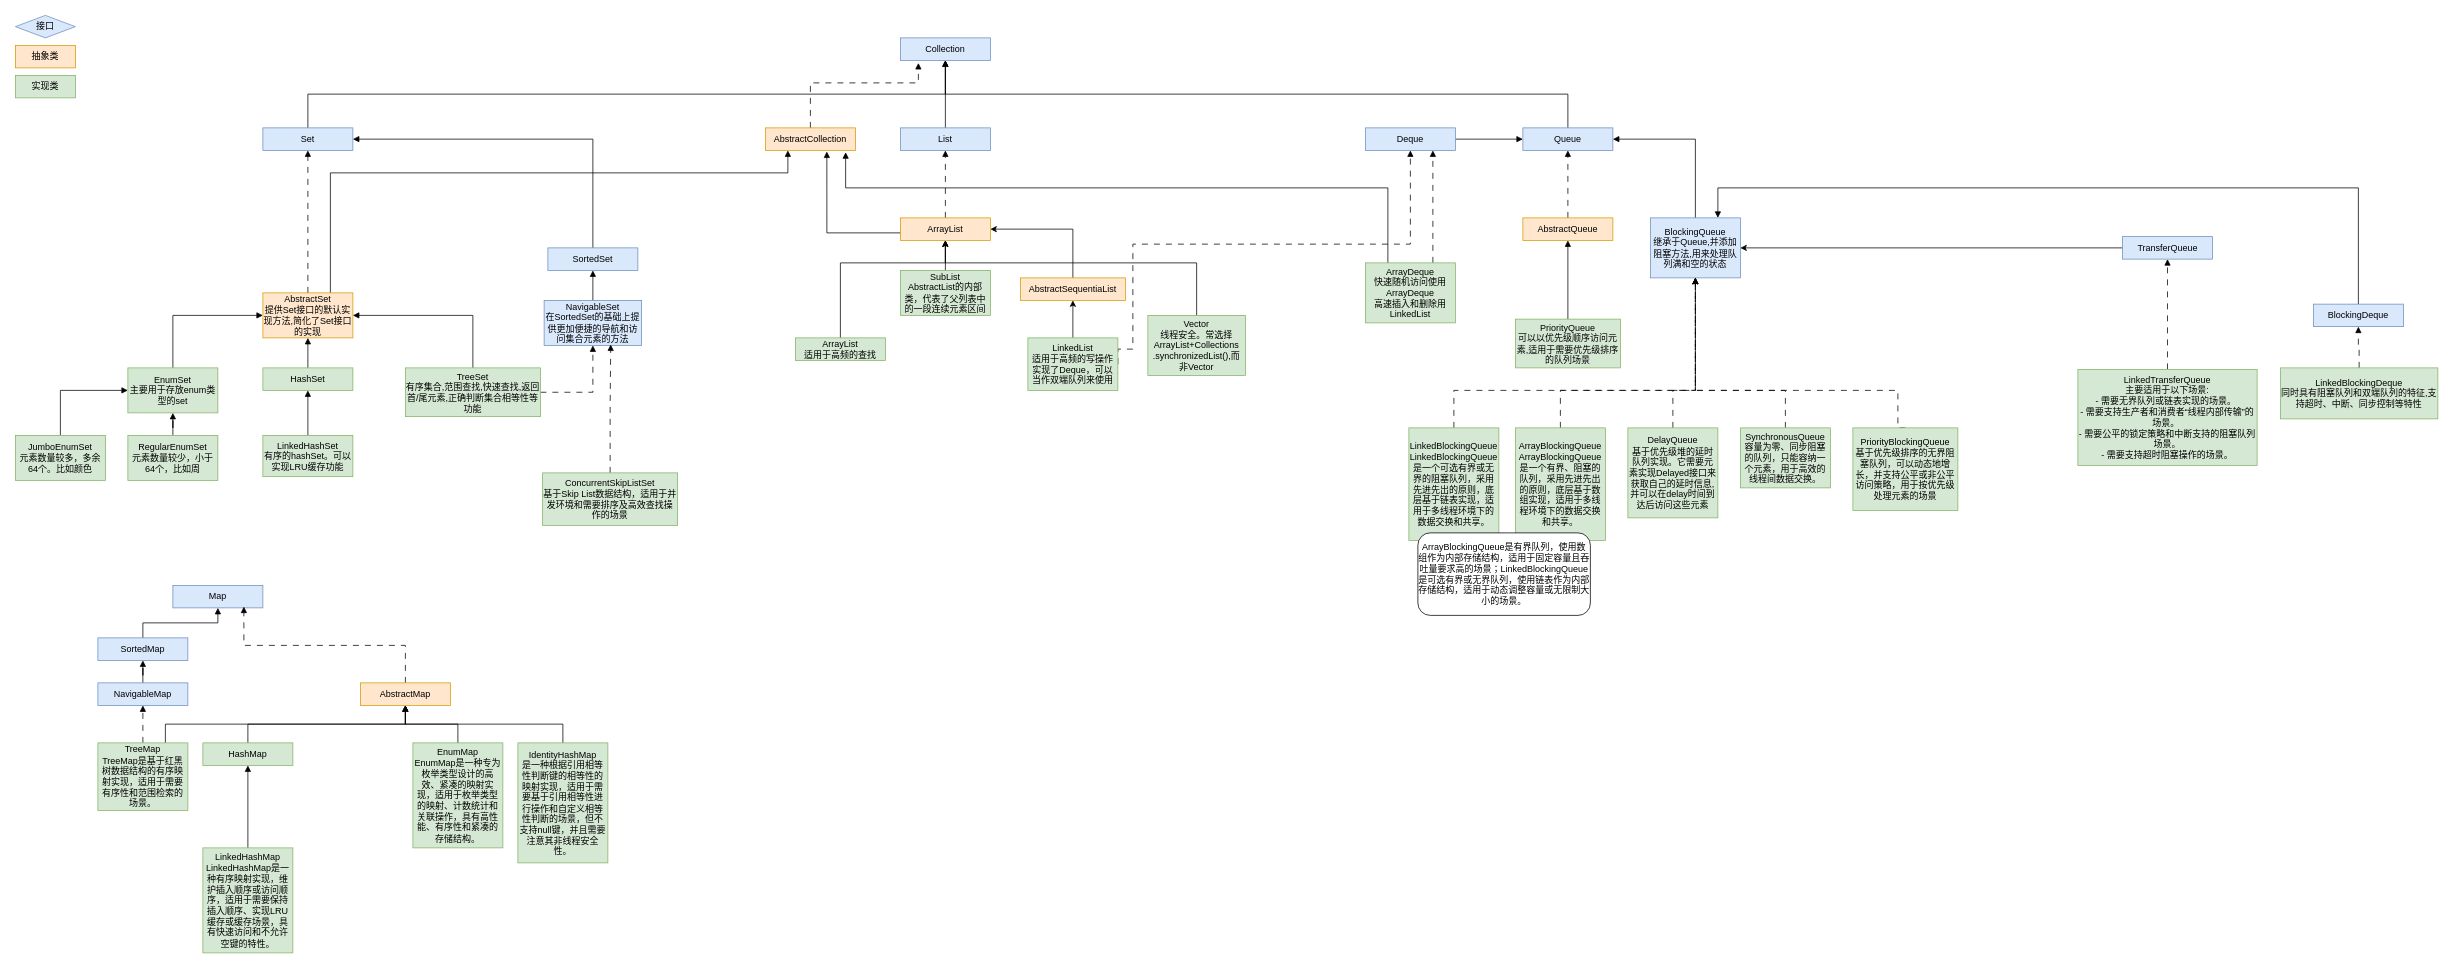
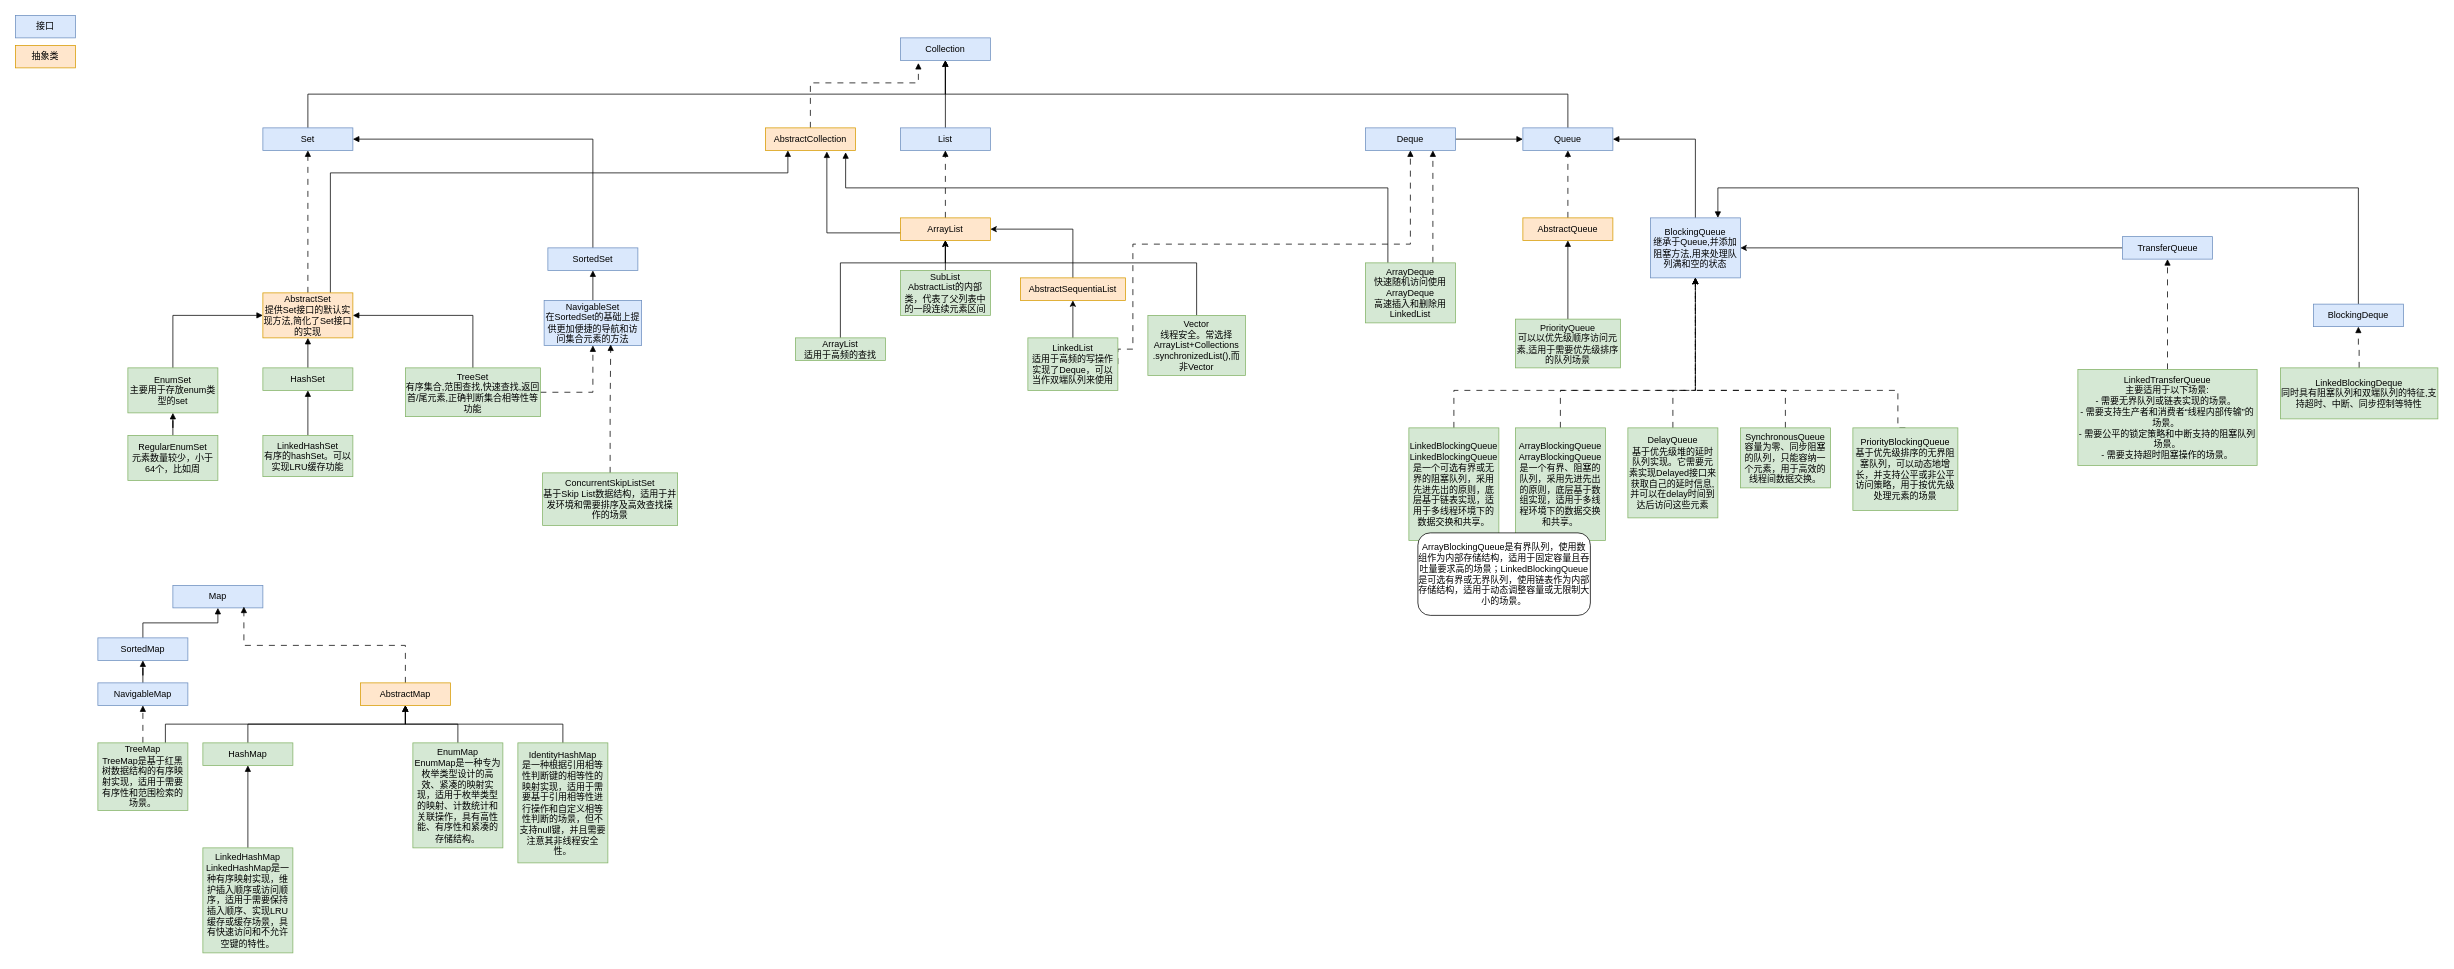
- <mxCell id="77" value="接口" style="rhombus;whiteSpace=wrap;html=1;fillColor=#dae8fc;strokeColor=#6c8ebf;" vertex="1" parent="1"><mxGeometry x="20" y="20" width="80" height="30" as="geometry" /></mxCell>
+ <mxCell id="77" value="接口" style="rounded=0;whiteSpace=wrap;html=1;fillColor=#dae8fc;strokeColor=#6c8ebf;" vertex="1" parent="1"><mxGeometry x="20" y="20" width="80" height="30" as="geometry" /></mxCell>
- <mxCell id="79" value="实现类" style="rounded=0;whiteSpace=wrap;html=1;fillColor=#d5e8d4;strokeColor=#82b366;" vertex="1" parent="1"><mxGeometry x="20" y="100" width="80" height="30" as="geometry" /></mxCell>
- <mxCell id="23" style="edgeStyle=orthogonalEdgeStyle;rounded=0;orthogonalLoop=1;jettySize=auto;html=1;exitX=0.5;exitY=0;exitDx=0;exitDy=0;entryX=0;entryY=0.5;entryDx=0;entryDy=0;endArrow=block;endFill=1;" parent="1" source="24" target="15" edge="1"><mxGeometry relative="1" as="geometry" /></mxCell>
- <mxCell id="24" value="JumboEnumSet&lt;br&gt;元素数量较多，多余64个。比如颜色" style="rounded=0;whiteSpace=wrap;html=1;fillColor=#d5e8d4;strokeColor=#82b366;" parent="1" vertex="1"><mxGeometry x="20" y="580" width="120" height="60" as="geometry" /></mxCell>
